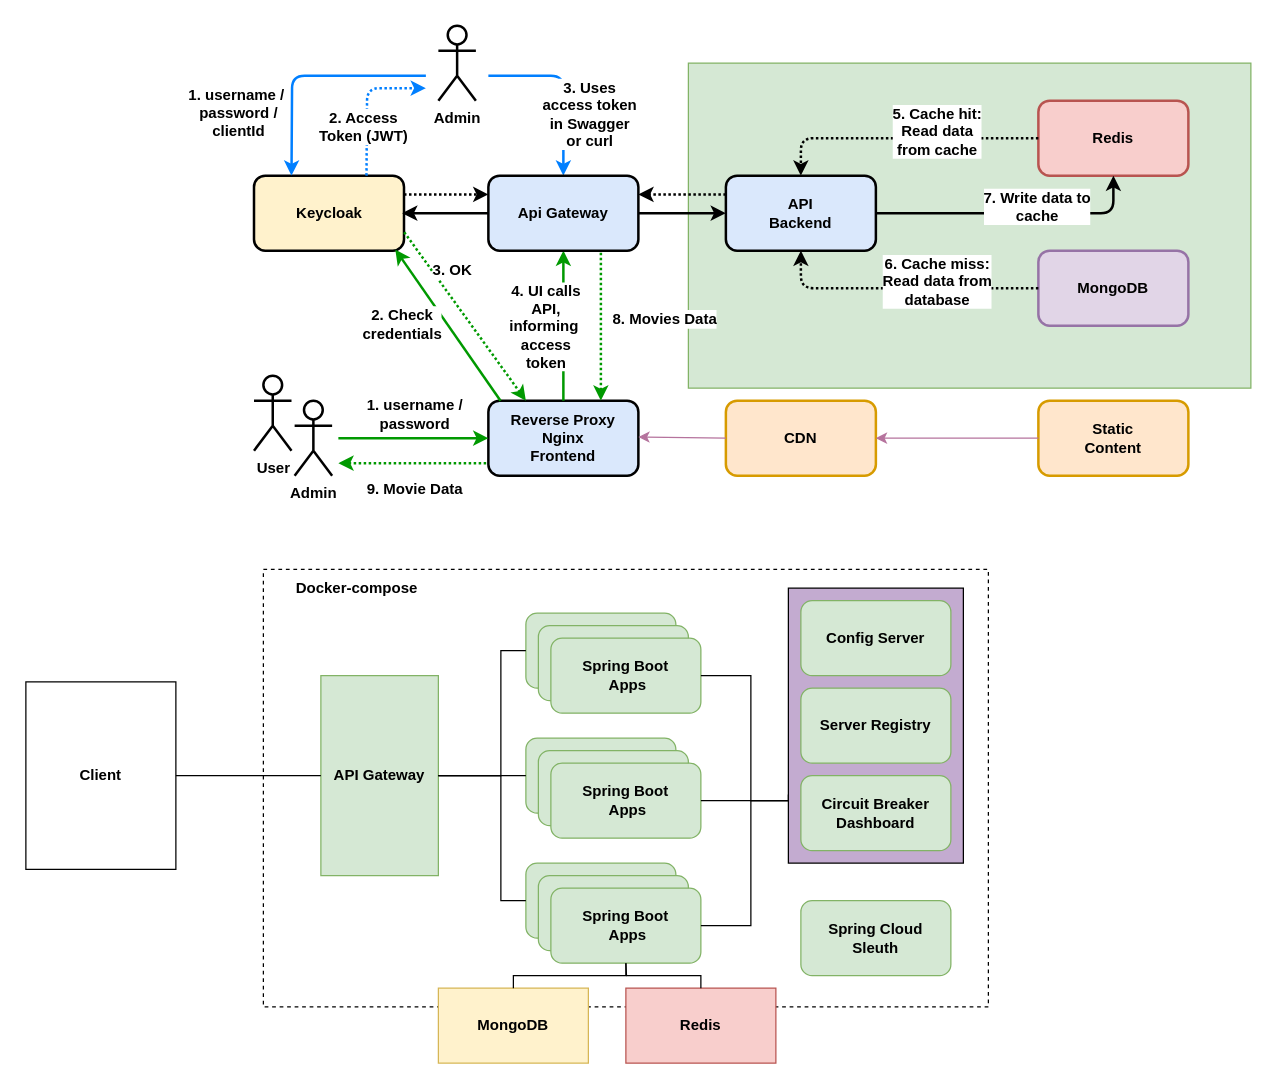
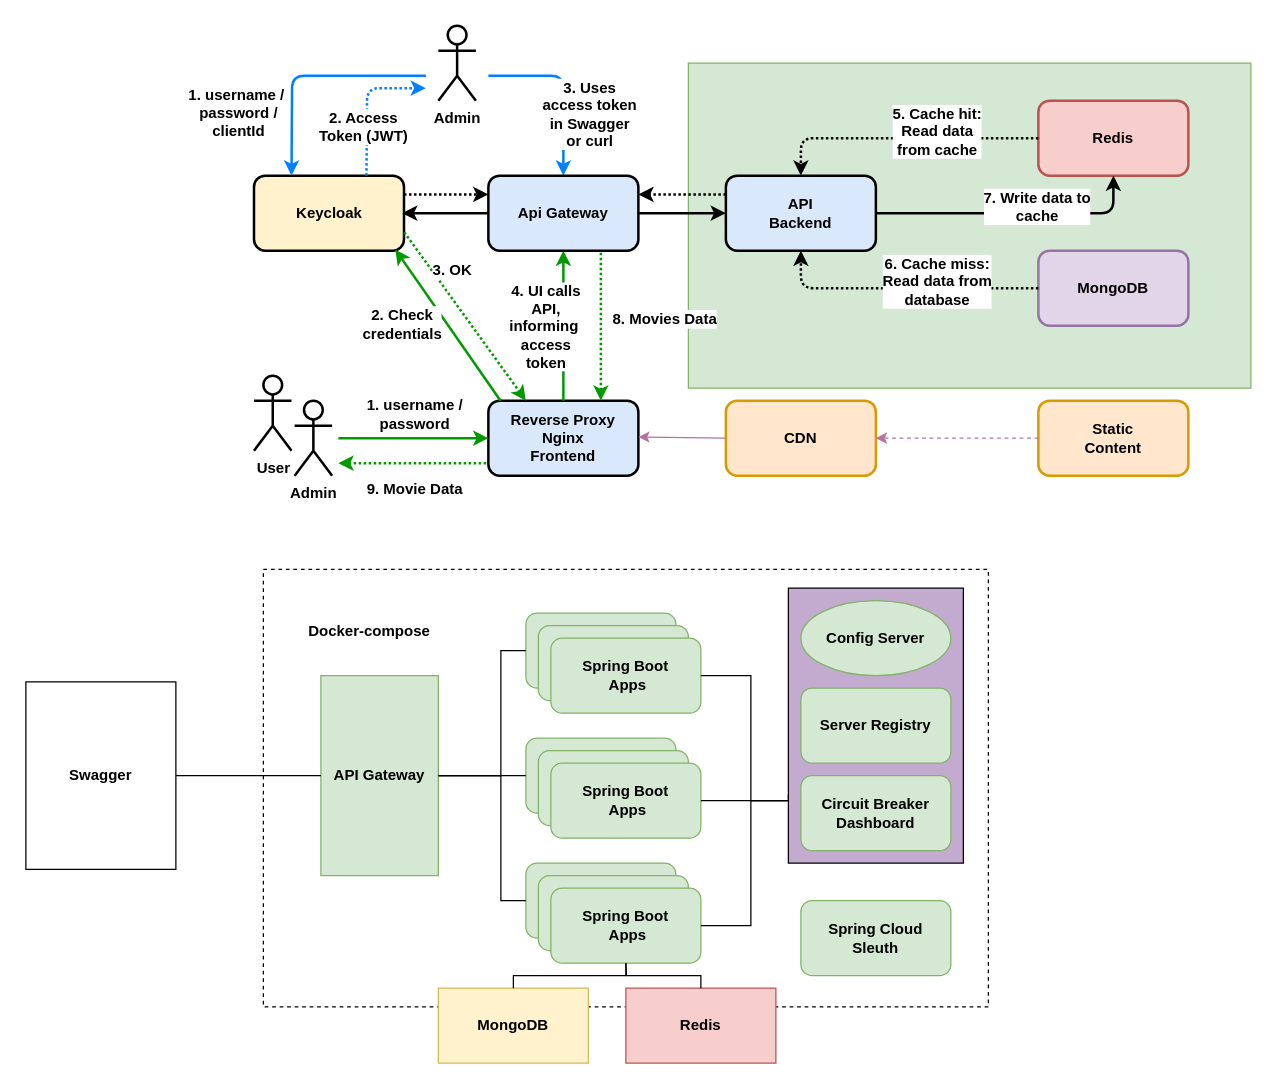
- <mxCell id="72" value="" style="endArrow=classic;html=1;rounded=0;exitX=0;exitY=0.5;exitDx=0;exitDy=0;entryX=1;entryY=0.5;entryDx=0;entryDy=0;strokeColor=#B5739D;" edge="1" parent="1" source="70" target="69"><mxGeometry width="50" height="50" relative="1" as="geometry"><mxPoint x="592.96" y="360" as="sourcePoint" /><mxPoint x="517.96" y="358" as="targetPoint" /></mxGeometry></mxCell>
+ <mxCell id="72" value="" style="endArrow=classic;html=1;rounded=0;exitX=0;exitY=0.5;exitDx=0;exitDy=0;entryX=1;entryY=0.5;entryDx=0;entryDy=0;strokeColor=#B5739D;dashed=1;" edge="1" parent="1" source="70" target="69"><mxGeometry width="50" height="50" relative="1" as="geometry"><mxPoint x="592.96" y="360" as="sourcePoint" /><mxPoint x="517.96" y="358" as="targetPoint" /></mxGeometry></mxCell>
- <mxCell id="42" value="Docker-compose" style="text;html=1;strokeColor=none;fillColor=none;align=center;verticalAlign=middle;whiteSpace=wrap;rounded=0;dashed=1;fontStyle=1" vertex="1" parent="1"><mxGeometry x="210" y="455" width="150" height="30" as="geometry" /></mxCell>
+ <mxCell id="42" value="Docker-compose" style="text;html=1;strokeColor=none;fillColor=none;align=center;verticalAlign=middle;whiteSpace=wrap;rounded=0;dashed=1;fontStyle=1" vertex="1" parent="1"><mxGeometry x="220" y="490" width="150" height="30" as="geometry" /></mxCell>
- <mxCell id="55" value="Config Server" style="rounded=1;whiteSpace=wrap;html=1;fillColor=#d5e8d4;strokeColor=#82b366;fontStyle=1" vertex="1" parent="1"><mxGeometry x="640" y="480" width="120" height="60" as="geometry" /></mxCell>
+ <mxCell id="55" value="Config Server" style="ellipse;whiteSpace=wrap;html=1;fillColor=#d5e8d4;strokeColor=#82b366;fontStyle=1;" vertex="1" parent="1"><mxGeometry x="640" y="480" width="120" height="60" as="geometry" /></mxCell>
- <mxCell id="41" value="Client" style="rounded=0;whiteSpace=wrap;html=1;fontStyle=1" vertex="1" parent="1"><mxGeometry x="20" y="545" width="120" height="150" as="geometry" /></mxCell>
+ <mxCell id="41" value="Swagger" style="rounded=0;whiteSpace=wrap;html=1;fontStyle=1" vertex="1" parent="1"><mxGeometry x="20" y="545" width="120" height="150" as="geometry" /></mxCell>
